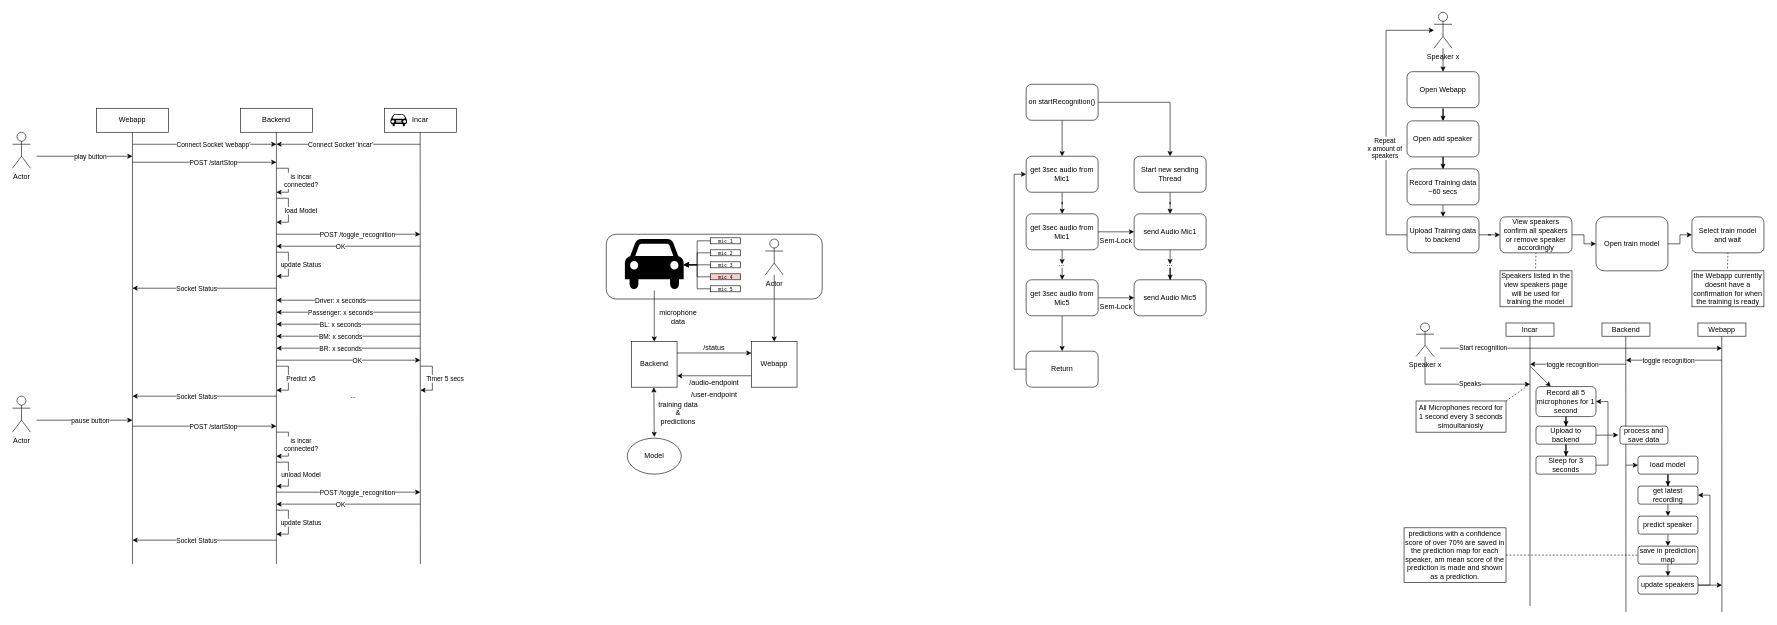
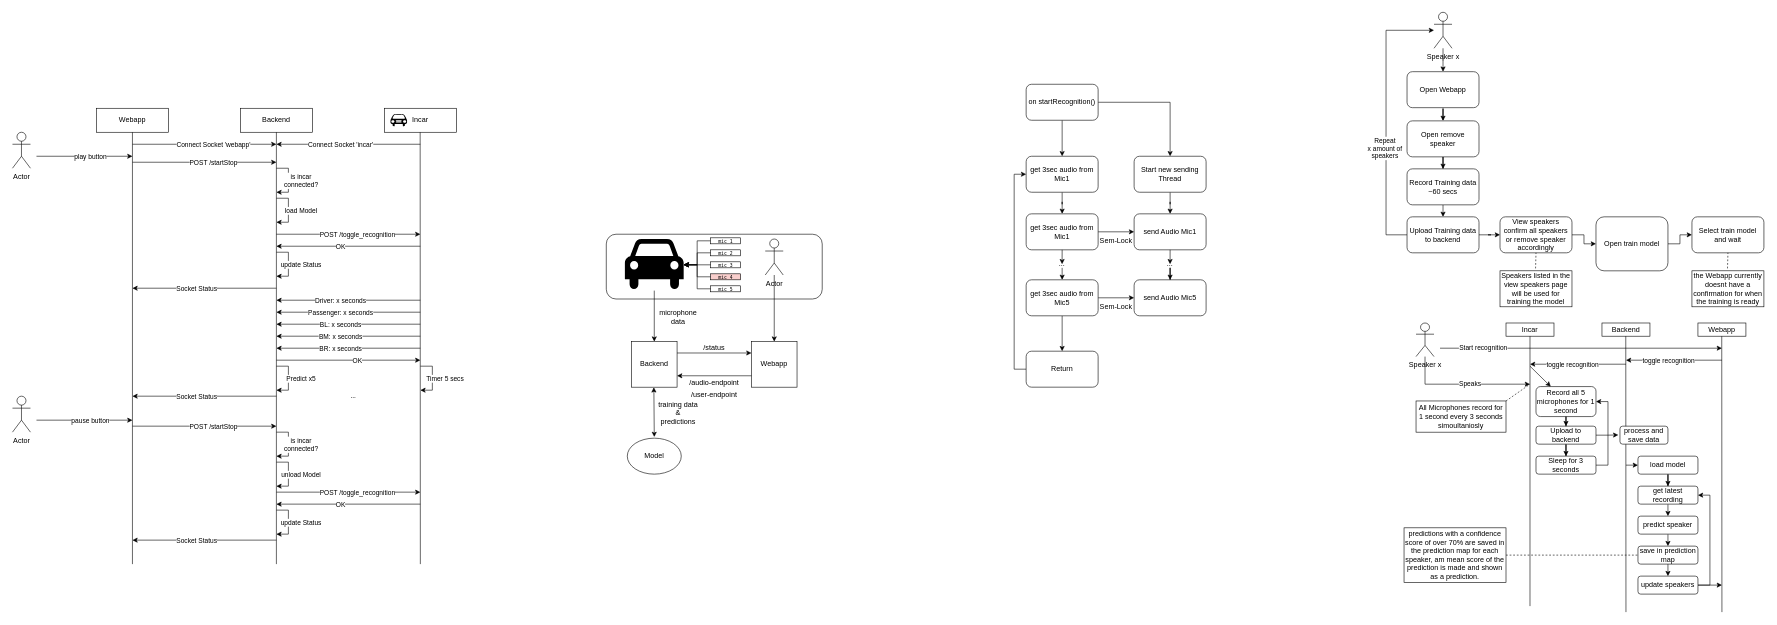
- <mxCell id="121" value="Open add speaker" style="rounded=1;whiteSpace=wrap;html=1;" vertex="1" parent="1"><mxGeometry x="2345" y="201" width="120" height="60" as="geometry" /></mxCell>
+ <mxCell id="121" value="Open remove speaker" style="rounded=1;whiteSpace=wrap;html=1;" vertex="1" parent="1"><mxGeometry x="2345" y="201" width="120" height="60" as="geometry" /></mxCell>
